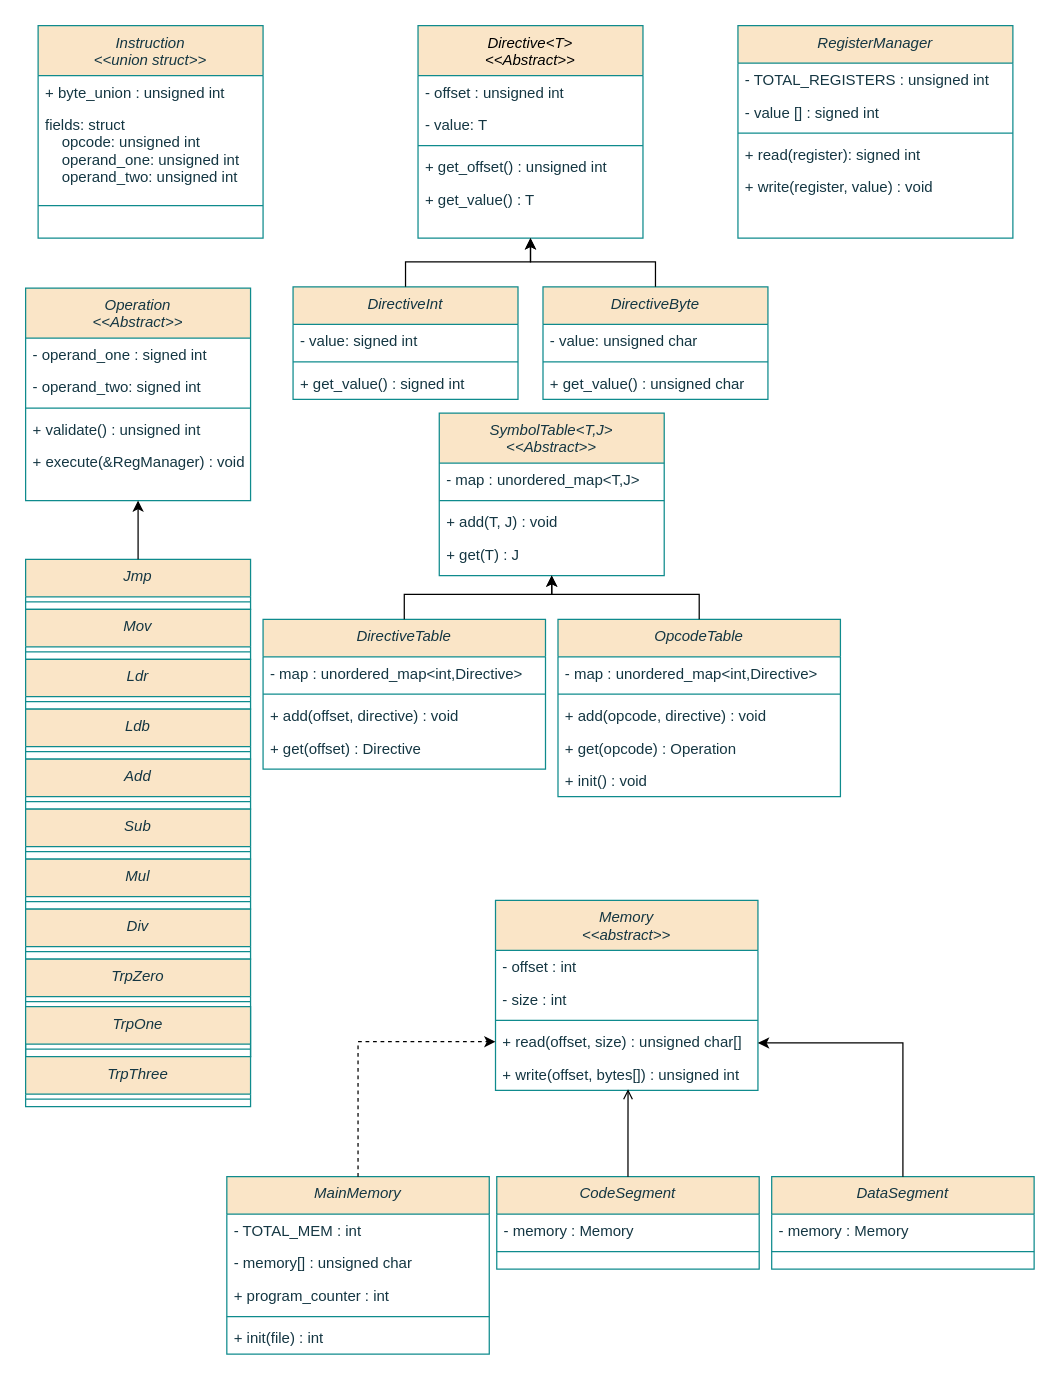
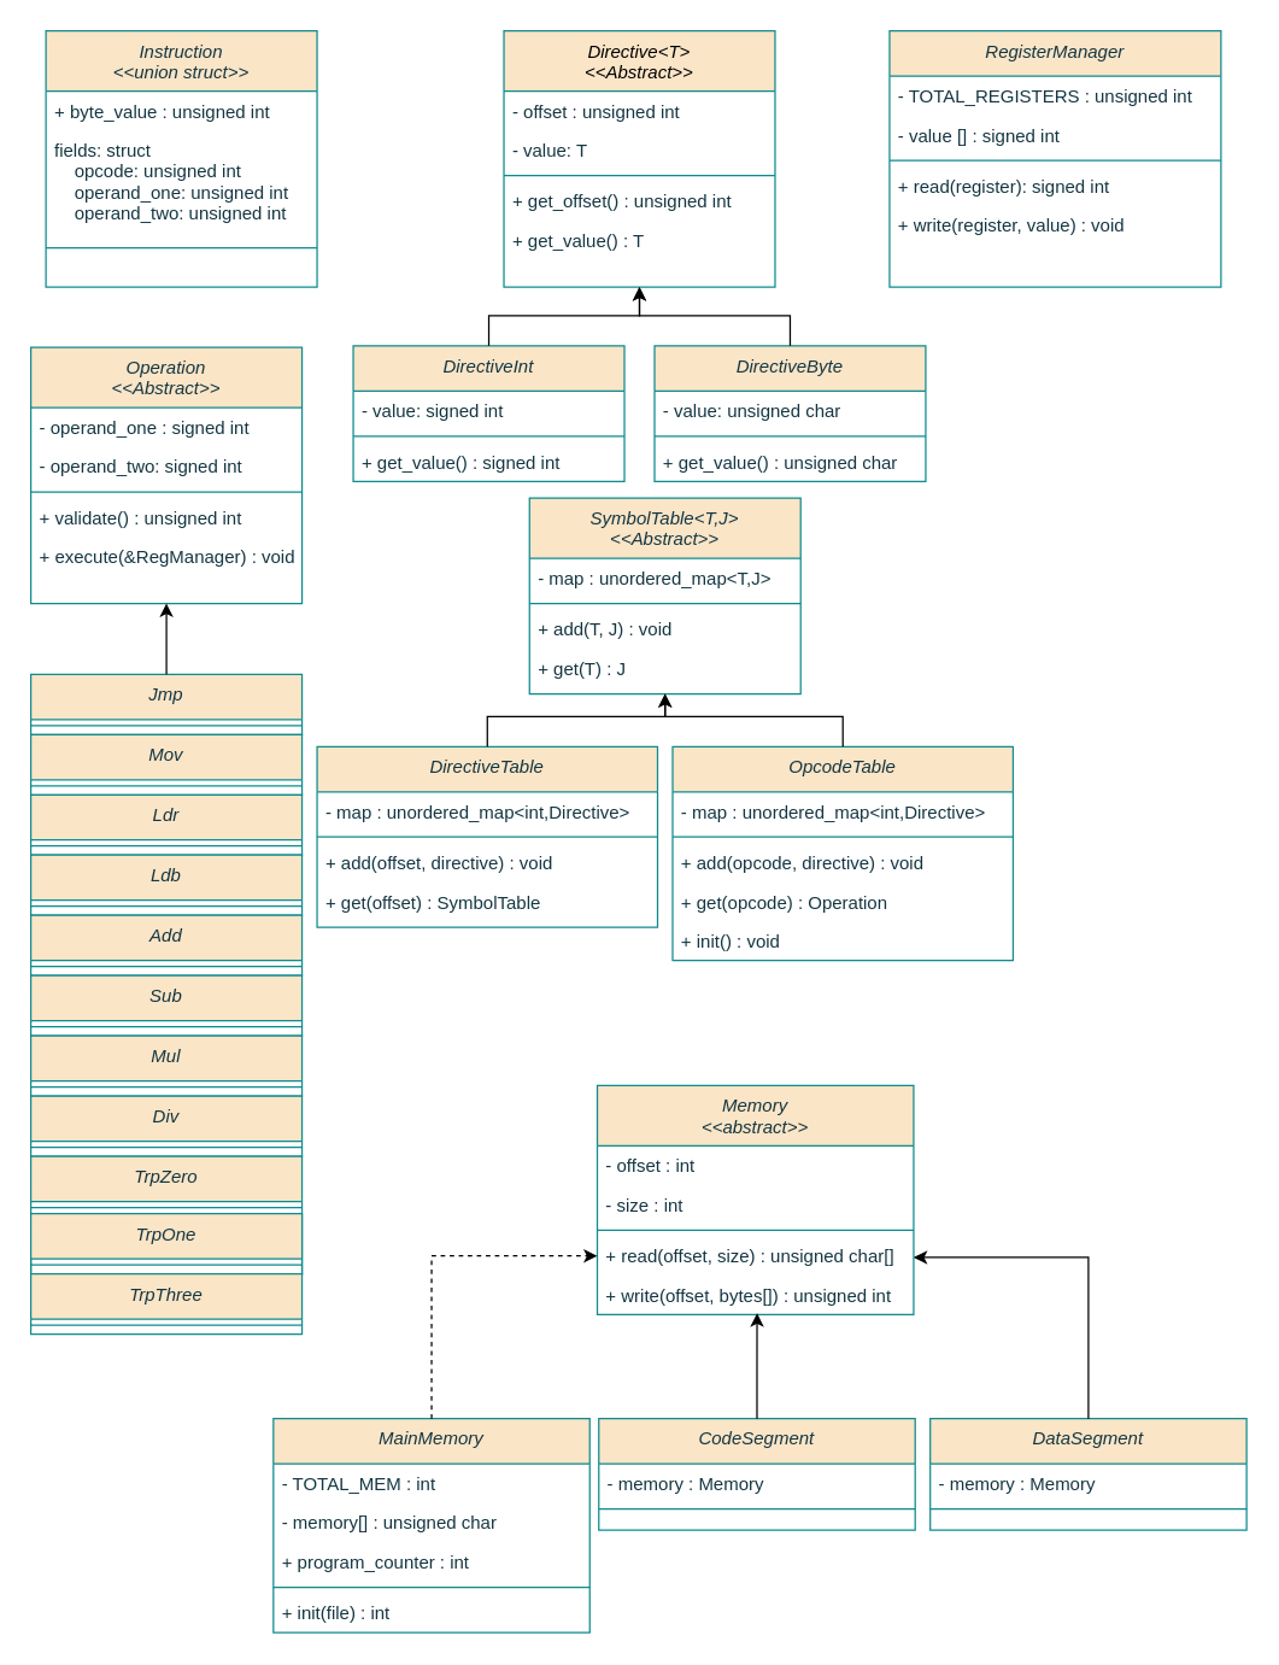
- <mxCell id="3" value="+ byte_union : unsigned int" style="text;align=left;verticalAlign=top;spacingLeft=4;spacingRight=4;overflow=hidden;rotatable=0;points=[[0,0.5],[1,0.5]];portConstraint=eastwest;labelBackgroundColor=none;fontColor=#143642;" parent="2" vertex="1"><mxGeometry y="40" width="180" height="26" as="geometry" /></mxCell>
+ <mxCell id="3" value="+ byte_value : unsigned int" style="text;align=left;verticalAlign=top;spacingLeft=4;spacingRight=4;overflow=hidden;rotatable=0;points=[[0,0.5],[1,0.5]];portConstraint=eastwest;labelBackgroundColor=none;fontColor=#143642;" parent="2" vertex="1"><mxGeometry y="40" width="180" height="26" as="geometry" /></mxCell>
- <mxCell id="72" value="+ get(offset) : Directive" style="text;align=left;verticalAlign=top;spacingLeft=4;spacingRight=4;overflow=hidden;rotatable=0;points=[[0,0.5],[1,0.5]];portConstraint=eastwest;labelBackgroundColor=none;fontColor=#143642;" parent="68" vertex="1"><mxGeometry y="90" width="226" height="26" as="geometry" /></mxCell>
+ <mxCell id="72" value="+ get(offset) : SymbolTable" style="text;align=left;verticalAlign=top;spacingLeft=4;spacingRight=4;overflow=hidden;rotatable=0;points=[[0,0.5],[1,0.5]];portConstraint=eastwest;labelBackgroundColor=none;fontColor=#143642;" parent="68" vertex="1"><mxGeometry y="90" width="226" height="26" as="geometry" /></mxCell>
- <mxCell id="101" style="edgeStyle=orthogonalEdgeStyle;rounded=0;orthogonalLoop=1;jettySize=auto;html=1;exitX=0.5;exitY=0;exitDx=0;exitDy=0;entryX=0.505;entryY=0.962;entryDx=0;entryDy=0;entryPerimeter=0;strokeColor=default;endArrow=open;" parent="1" source="94" target="86" edge="1"><mxGeometry relative="1" as="geometry" /></mxCell>
+ <mxCell id="101" style="edgeStyle=orthogonalEdgeStyle;rounded=0;orthogonalLoop=1;jettySize=auto;html=1;exitX=0.5;exitY=0;exitDx=0;exitDy=0;entryX=0.505;entryY=0.962;entryDx=0;entryDy=0;entryPerimeter=0;strokeColor=default;" parent="1" source="94" target="86" edge="1"><mxGeometry relative="1" as="geometry" /></mxCell>
